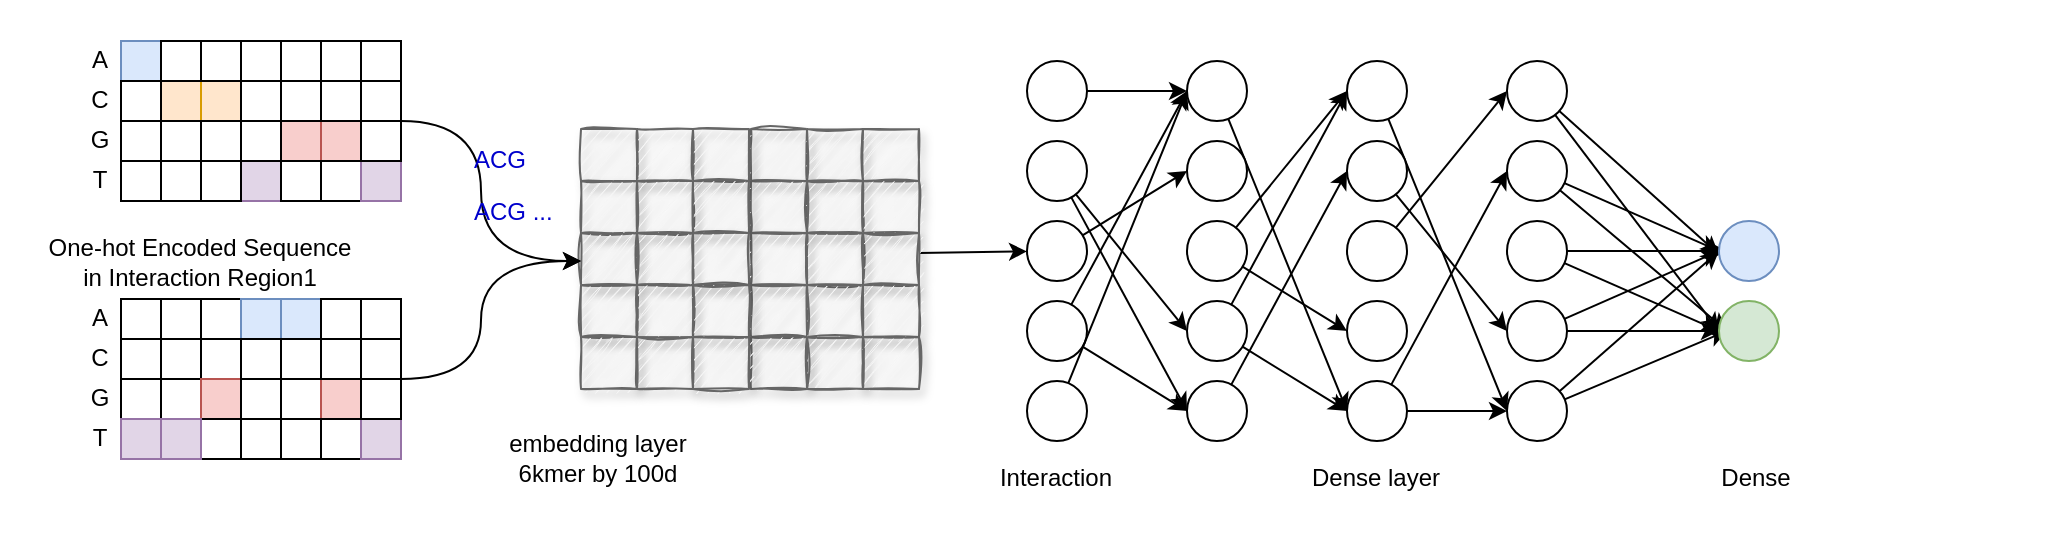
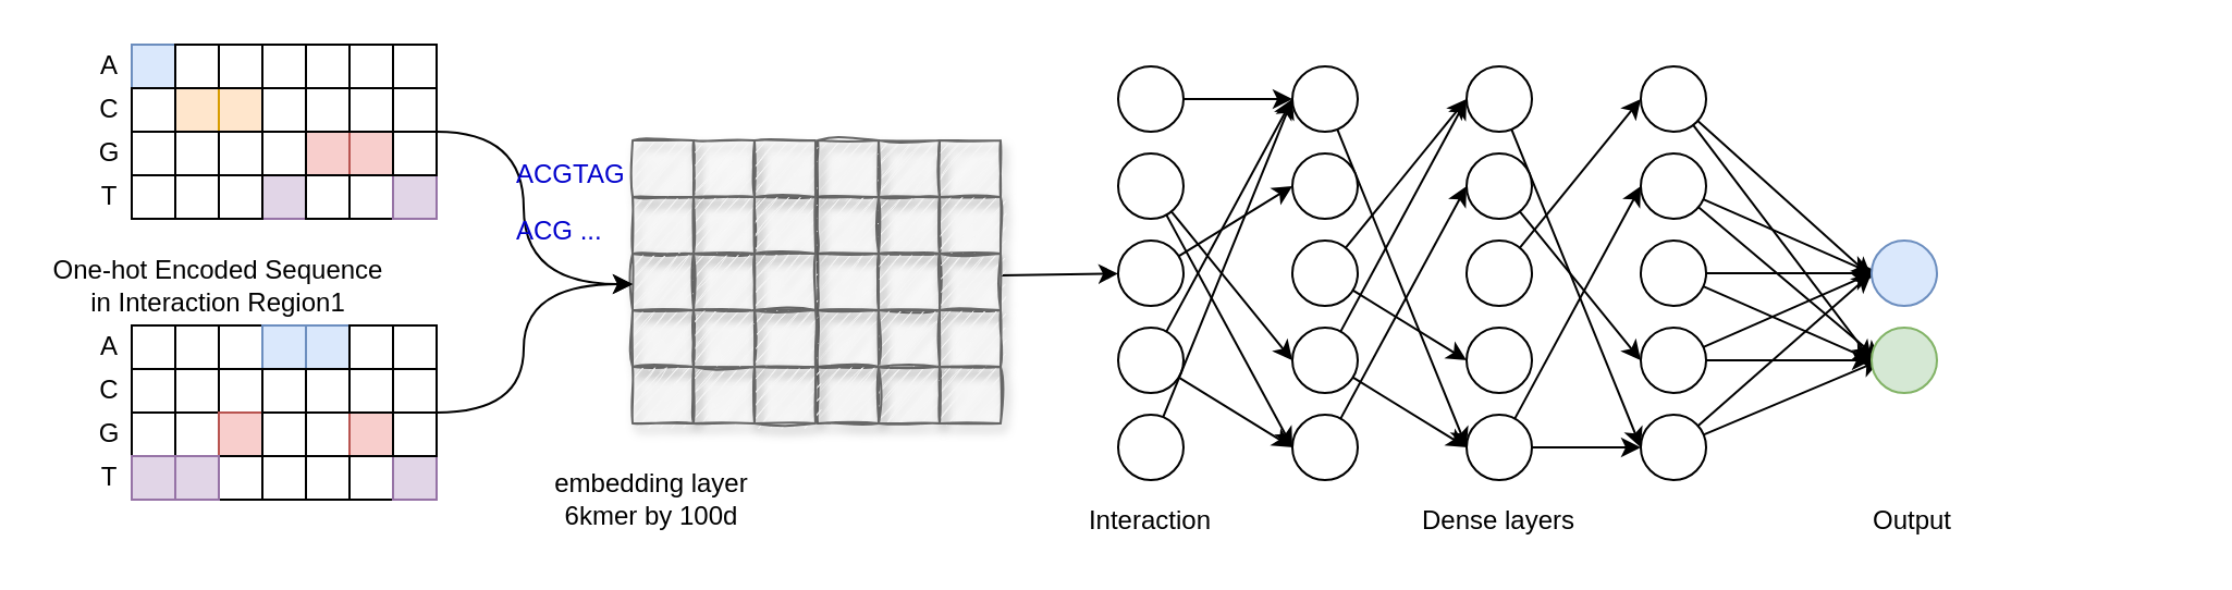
- <mxCell id="156" value="&lt;font color=&quot;#0000CC&quot;&gt;ACG&lt;/font&gt;" style="text;whiteSpace=wrap;html=1;" vertex="1" parent="1"><mxGeometry x="235" y="65.5" width="70" height="30" as="geometry" /></mxCell>
+ <mxCell id="156" value="&lt;font color=&quot;#0000CC&quot;&gt;ACGTAG&lt;/font&gt;" style="text;whiteSpace=wrap;html=1;" vertex="1" parent="1"><mxGeometry x="235" y="65.5" width="70" height="30" as="geometry" /></mxCell>
- <mxCell id="124" value="Dense layer" style="text;html=1;strokeColor=none;fillColor=none;align=center;verticalAlign=middle;whiteSpace=wrap;rounded=0;" vertex="1" parent="1"><mxGeometry x="563" y="229" width="250" height="20" as="geometry" /></mxCell>
+ <mxCell id="124" value="Dense layers" style="text;html=1;strokeColor=none;fillColor=none;align=center;verticalAlign=middle;whiteSpace=wrap;rounded=0;" vertex="1" parent="1"><mxGeometry x="563" y="229" width="250" height="20" as="geometry" /></mxCell>
- <mxCell id="151" value="&lt;div&gt;Dense&lt;/div&gt;" style="text;html=1;strokeColor=none;fillColor=none;align=center;verticalAlign=middle;whiteSpace=wrap;rounded=0;" vertex="1" parent="1"><mxGeometry x="753" y="229" width="250" height="20" as="geometry" /></mxCell>
+ <mxCell id="151" value="&lt;div&gt;Output&lt;/div&gt;" style="text;html=1;strokeColor=none;fillColor=none;align=center;verticalAlign=middle;whiteSpace=wrap;rounded=0;" vertex="1" parent="1"><mxGeometry x="753" y="229" width="250" height="20" as="geometry" /></mxCell>
